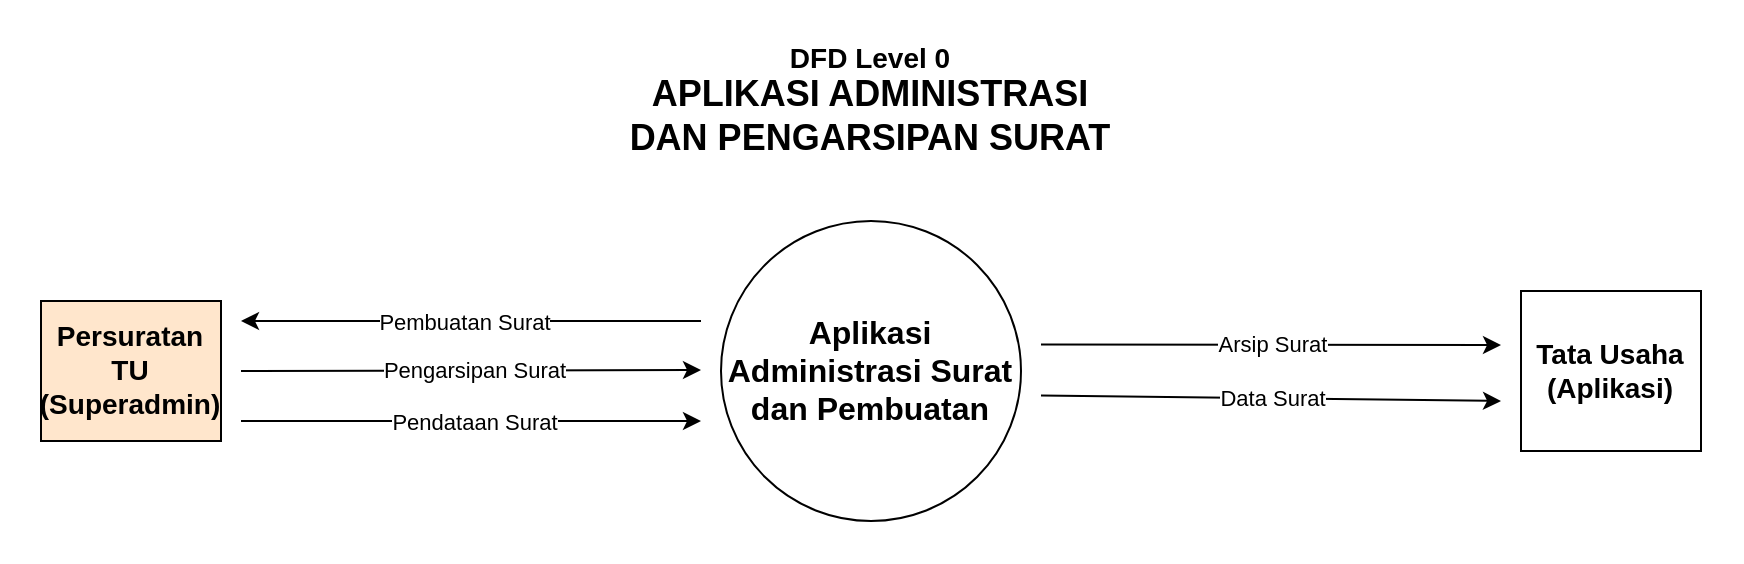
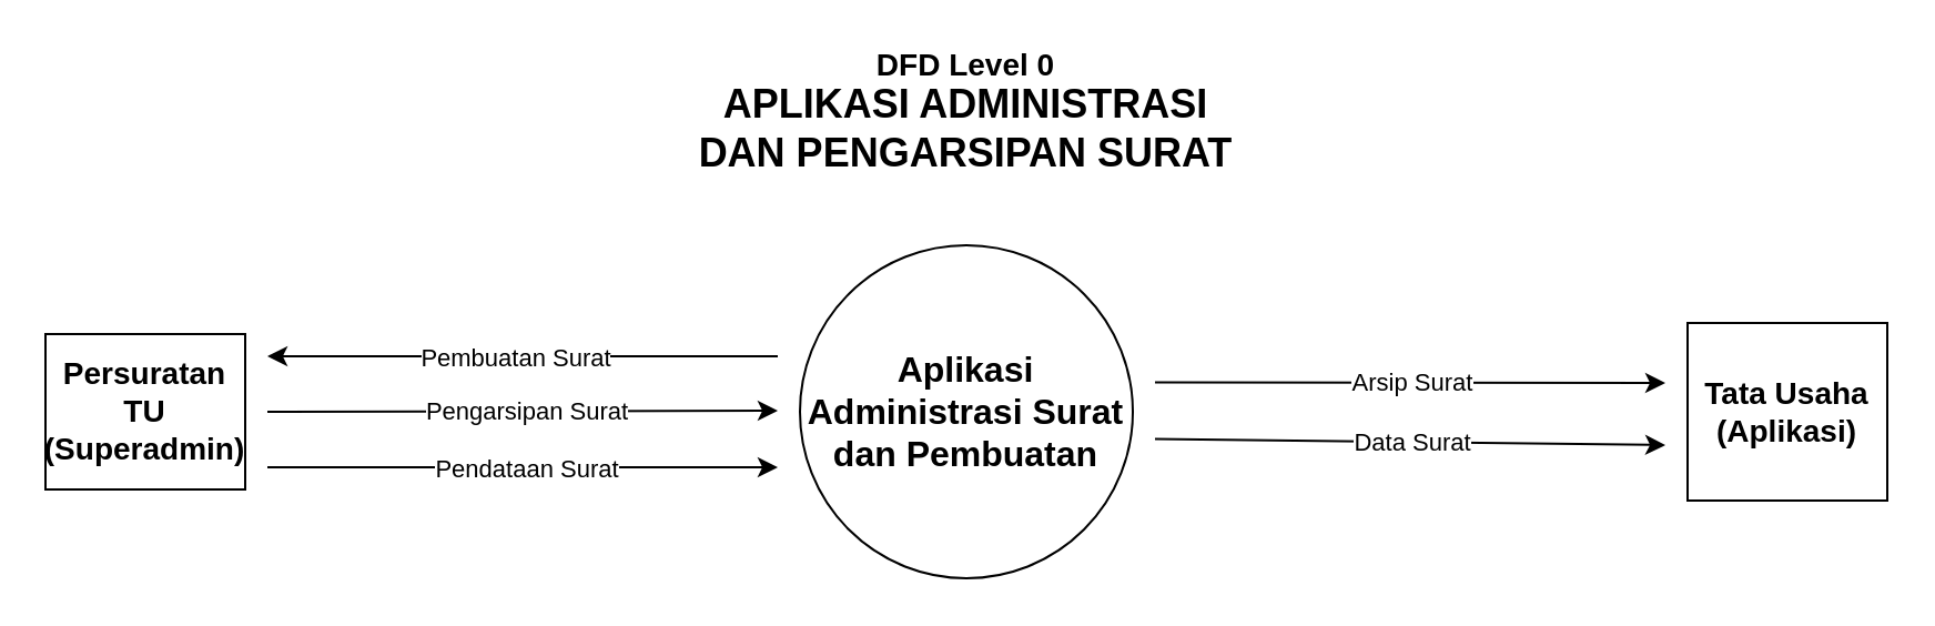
- <mxCell id="3" value="&lt;font style=&quot;font-size: 14px;&quot;&gt;&lt;b&gt;Persuratan TU&lt;br&gt;(Superadmin)&lt;br&gt;&lt;/b&gt;&lt;/font&gt;" style="rounded=0;whiteSpace=wrap;html=1;fillColor=#ffe6cc;" parent="1" vertex="1"><mxGeometry x="20" y="150" width="90" height="70" as="geometry" /></mxCell>
+ <mxCell id="3" value="&lt;font style=&quot;font-size: 14px;&quot;&gt;&lt;b&gt;Persuratan TU&lt;br&gt;(Superadmin)&lt;br&gt;&lt;/b&gt;&lt;/font&gt;" style="rounded=0;whiteSpace=wrap;html=1;" parent="1" vertex="1"><mxGeometry x="20" y="150" width="90" height="70" as="geometry" /></mxCell>
